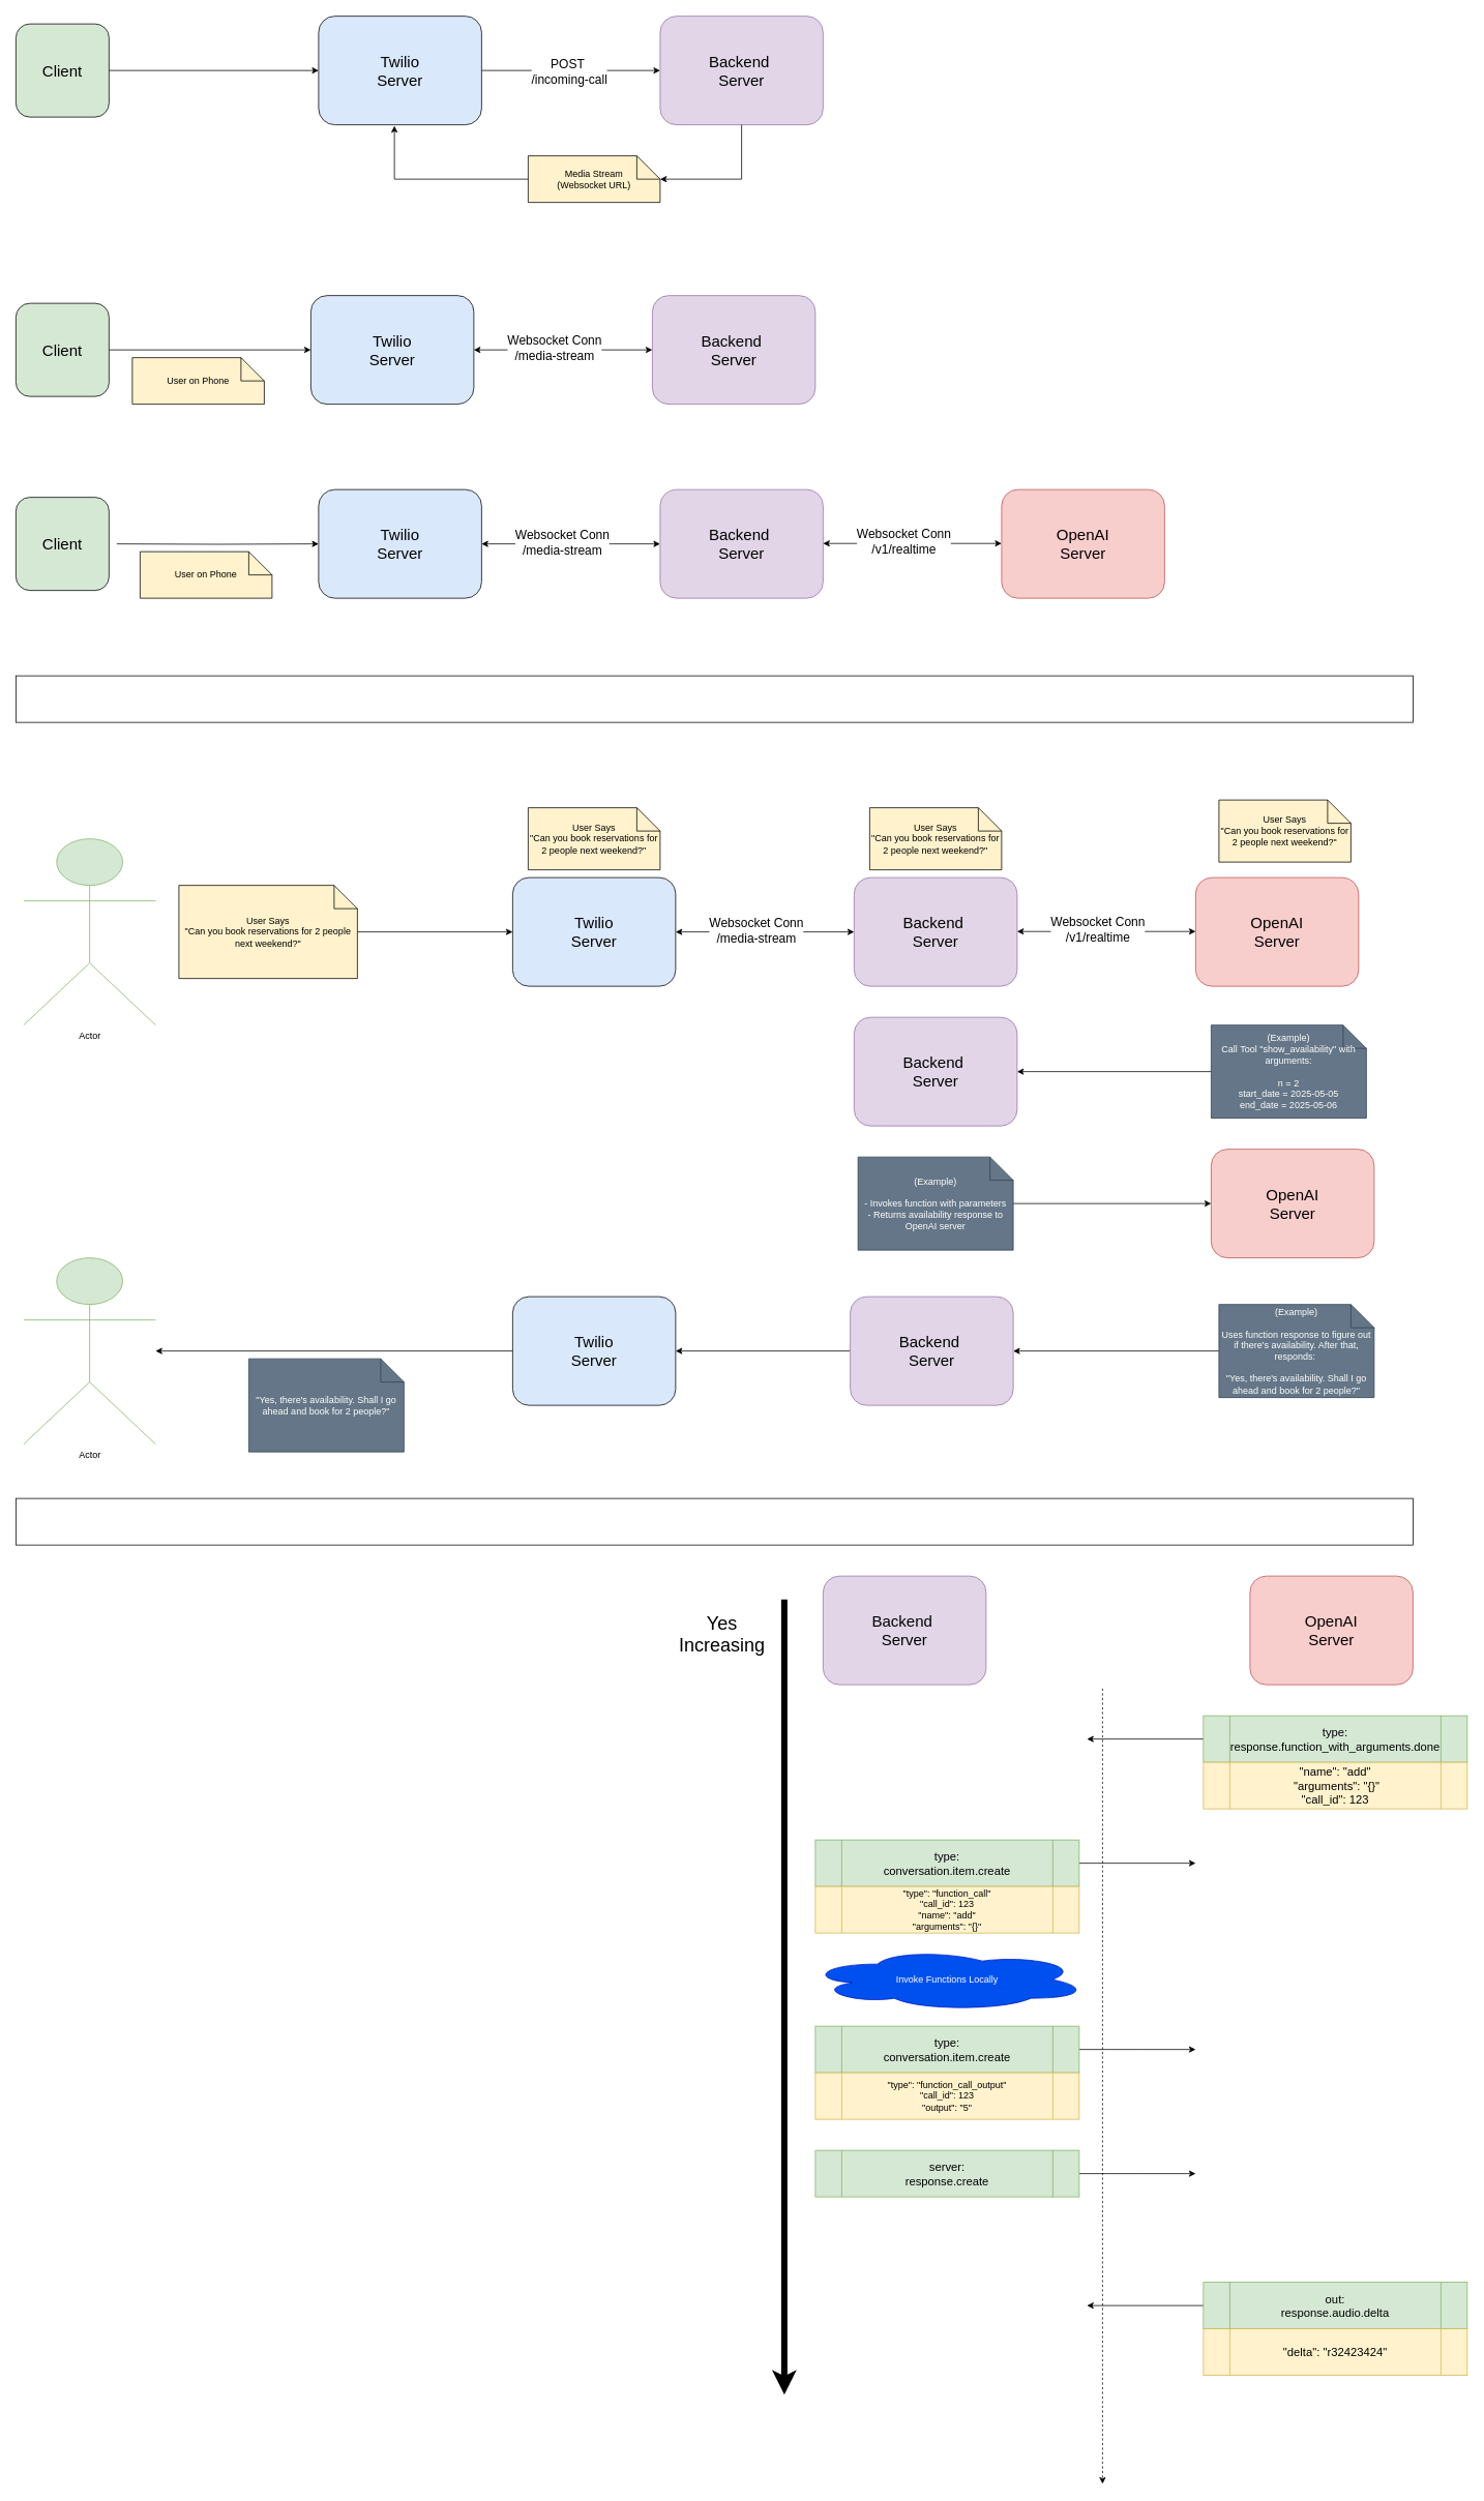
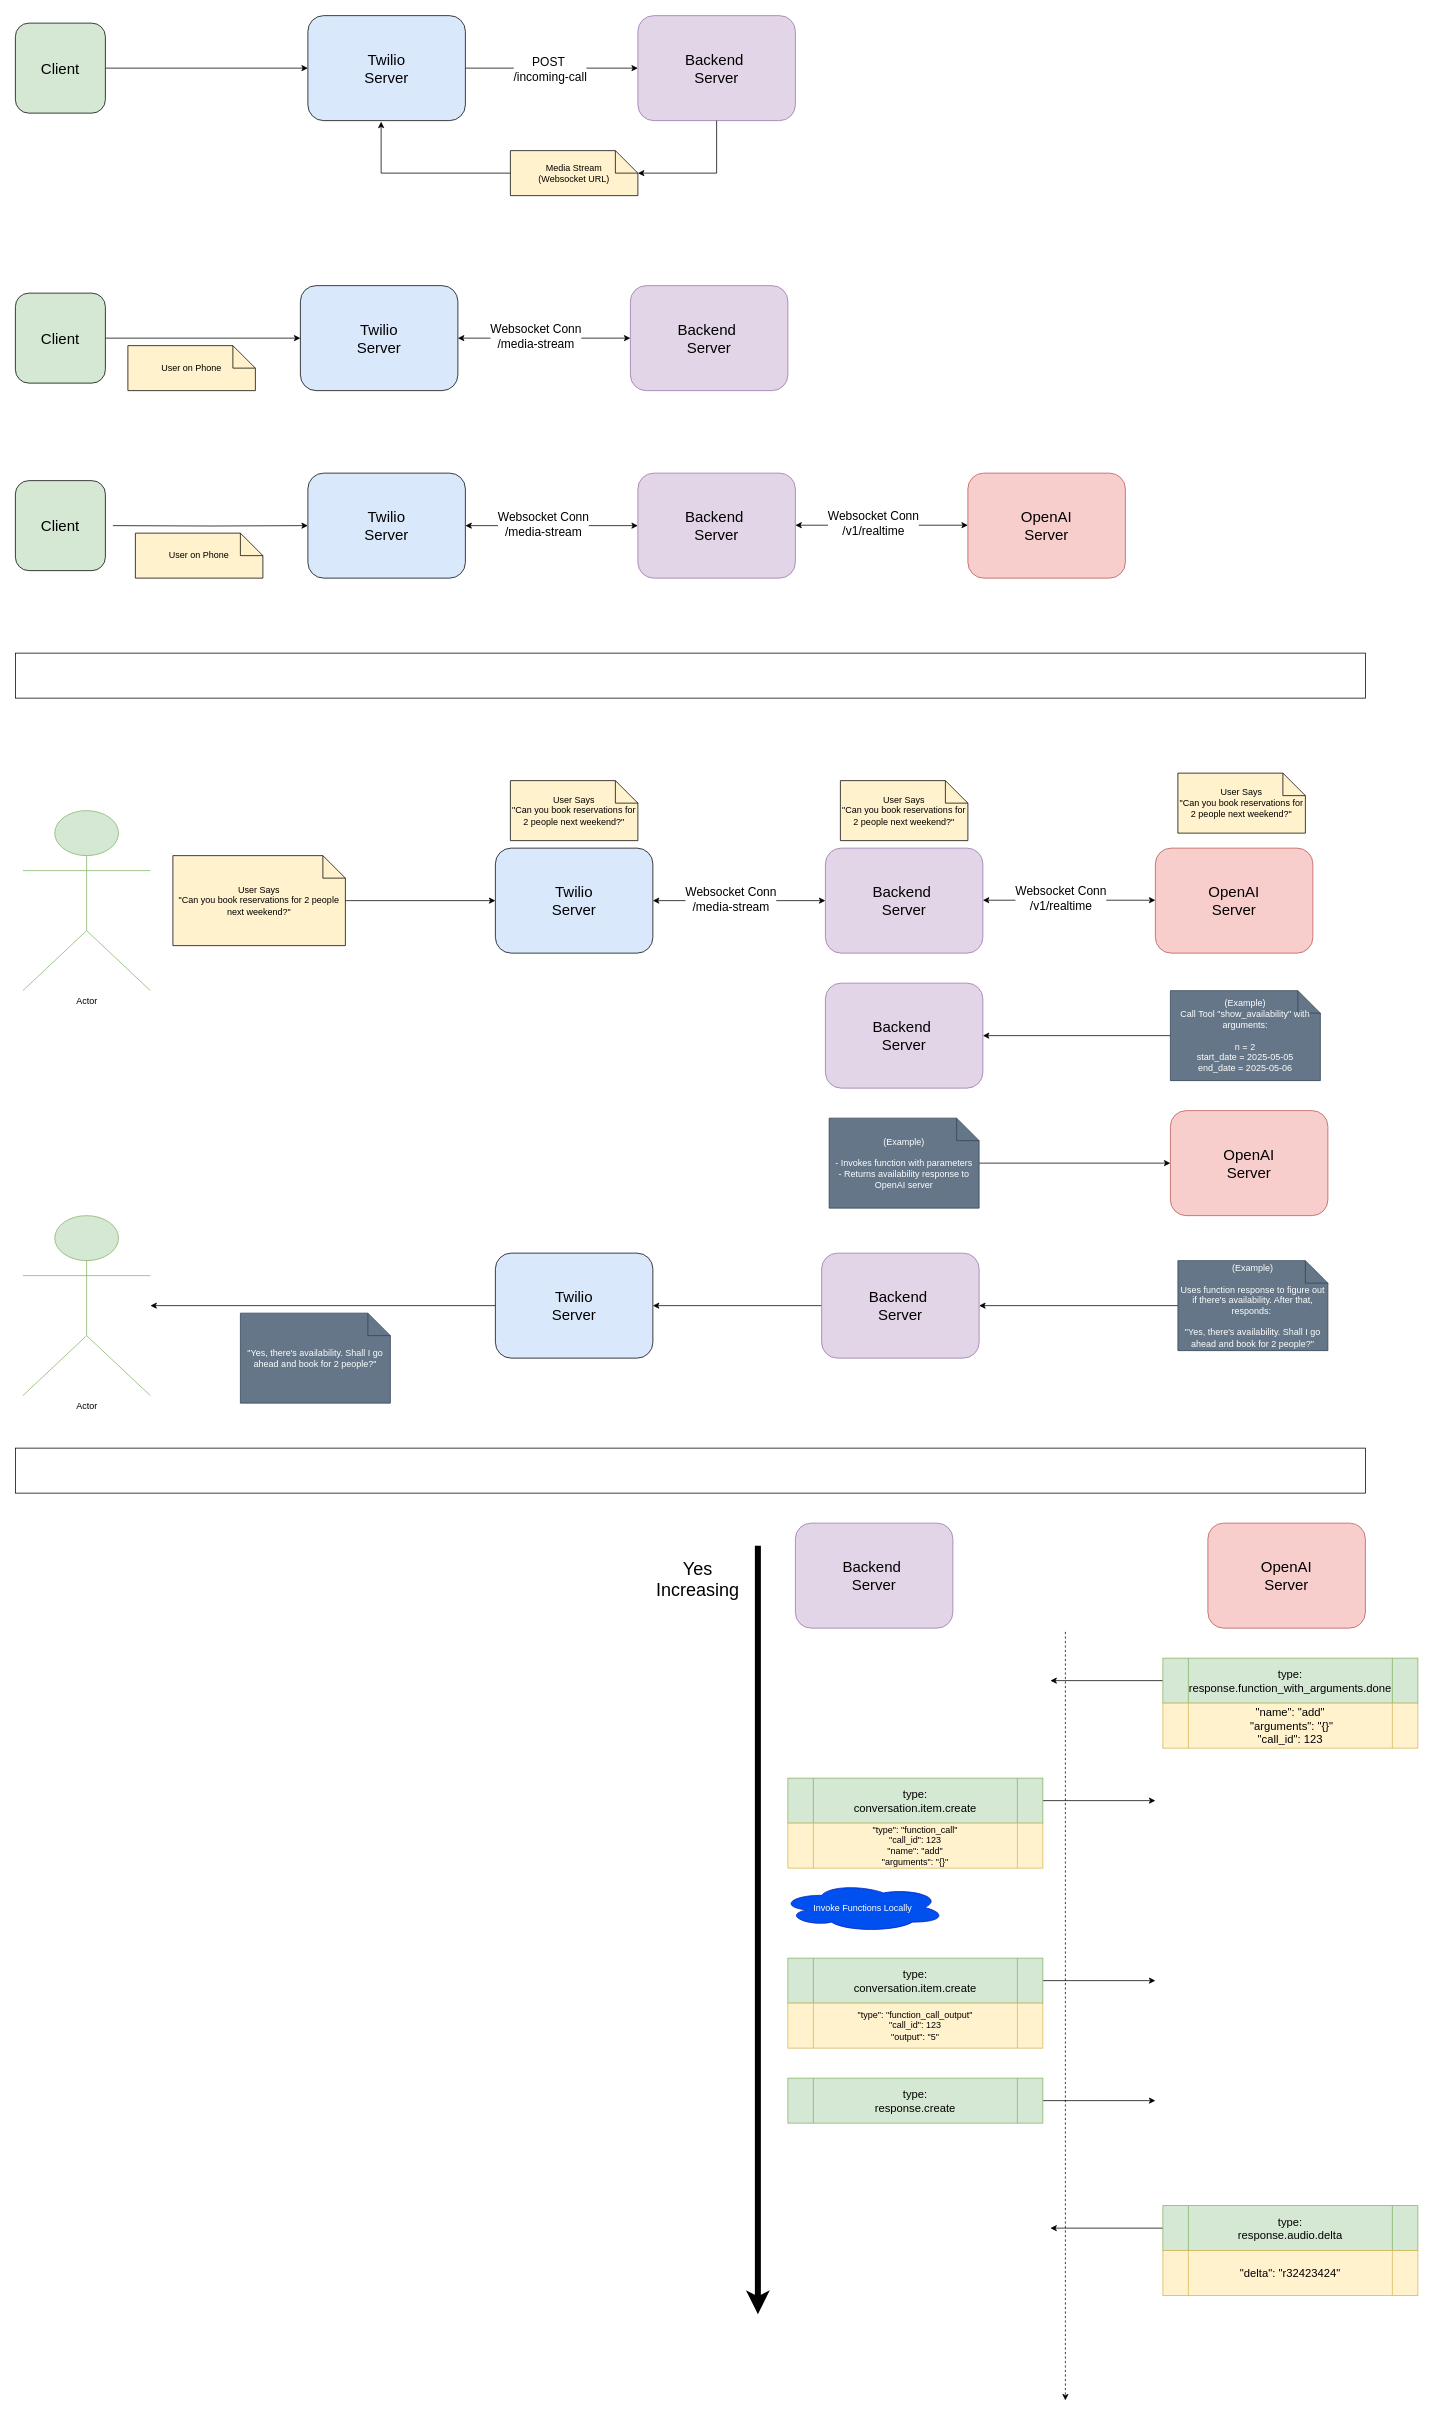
- <mxCell id="70" value="Invoke Functions Locally" style="ellipse;shape=cloud;whiteSpace=wrap;html=1;fillColor=#0050ef;fontColor=#ffffff;strokeColor=#001DBC;" vertex="1" parent="1"><mxGeometry x="1040" y="2510" width="360" height="80" as="geometry" /></mxCell>
+ <mxCell id="70" value="Invoke Functions Locally" style="ellipse;shape=cloud;whiteSpace=wrap;html=1;fillColor=#0050ef;fontColor=#ffffff;strokeColor=#001DBC;" vertex="1" parent="1"><mxGeometry x="1040" y="2510" width="220" height="65" as="geometry" /></mxCell>
- <mxCell id="77" value="&lt;div&gt;&lt;font style=&quot;font-size: 15px;&quot;&gt;server:&lt;/font&gt;&lt;/div&gt;&lt;span style=&quot;font-size: 15px;&quot;&gt;response.create&lt;/span&gt;" style="shape=process;whiteSpace=wrap;html=1;backgroundOutline=1;fillColor=#d5e8d4;strokeColor=#82b366;" vertex="1" parent="75"><mxGeometry width="340" height="60" as="geometry" /></mxCell>
+ <mxCell id="77" value="&lt;div&gt;&lt;font style=&quot;font-size: 15px;&quot;&gt;type:&lt;/font&gt;&lt;/div&gt;&lt;span style=&quot;font-size: 15px;&quot;&gt;response.create&lt;/span&gt;" style="shape=process;whiteSpace=wrap;html=1;backgroundOutline=1;fillColor=#d5e8d4;strokeColor=#82b366;" vertex="1" parent="75"><mxGeometry width="340" height="60" as="geometry" /></mxCell>
- <mxCell id="80" value="&lt;div&gt;&lt;font style=&quot;font-size: 15px;&quot;&gt;out:&lt;/font&gt;&lt;/div&gt;&lt;span style=&quot;font-size: 15px;&quot;&gt;response.audio.delta&lt;/span&gt;" style="shape=process;whiteSpace=wrap;html=1;backgroundOutline=1;fillColor=#d5e8d4;strokeColor=#82b366;" vertex="1" parent="78"><mxGeometry width="340" height="60" as="geometry" /></mxCell>
+ <mxCell id="80" value="&lt;div&gt;&lt;font style=&quot;font-size: 15px;&quot;&gt;type:&lt;/font&gt;&lt;/div&gt;&lt;span style=&quot;font-size: 15px;&quot;&gt;response.audio.delta&lt;/span&gt;" style="shape=process;whiteSpace=wrap;html=1;backgroundOutline=1;fillColor=#d5e8d4;strokeColor=#82b366;" vertex="1" parent="78"><mxGeometry width="340" height="60" as="geometry" /></mxCell>
